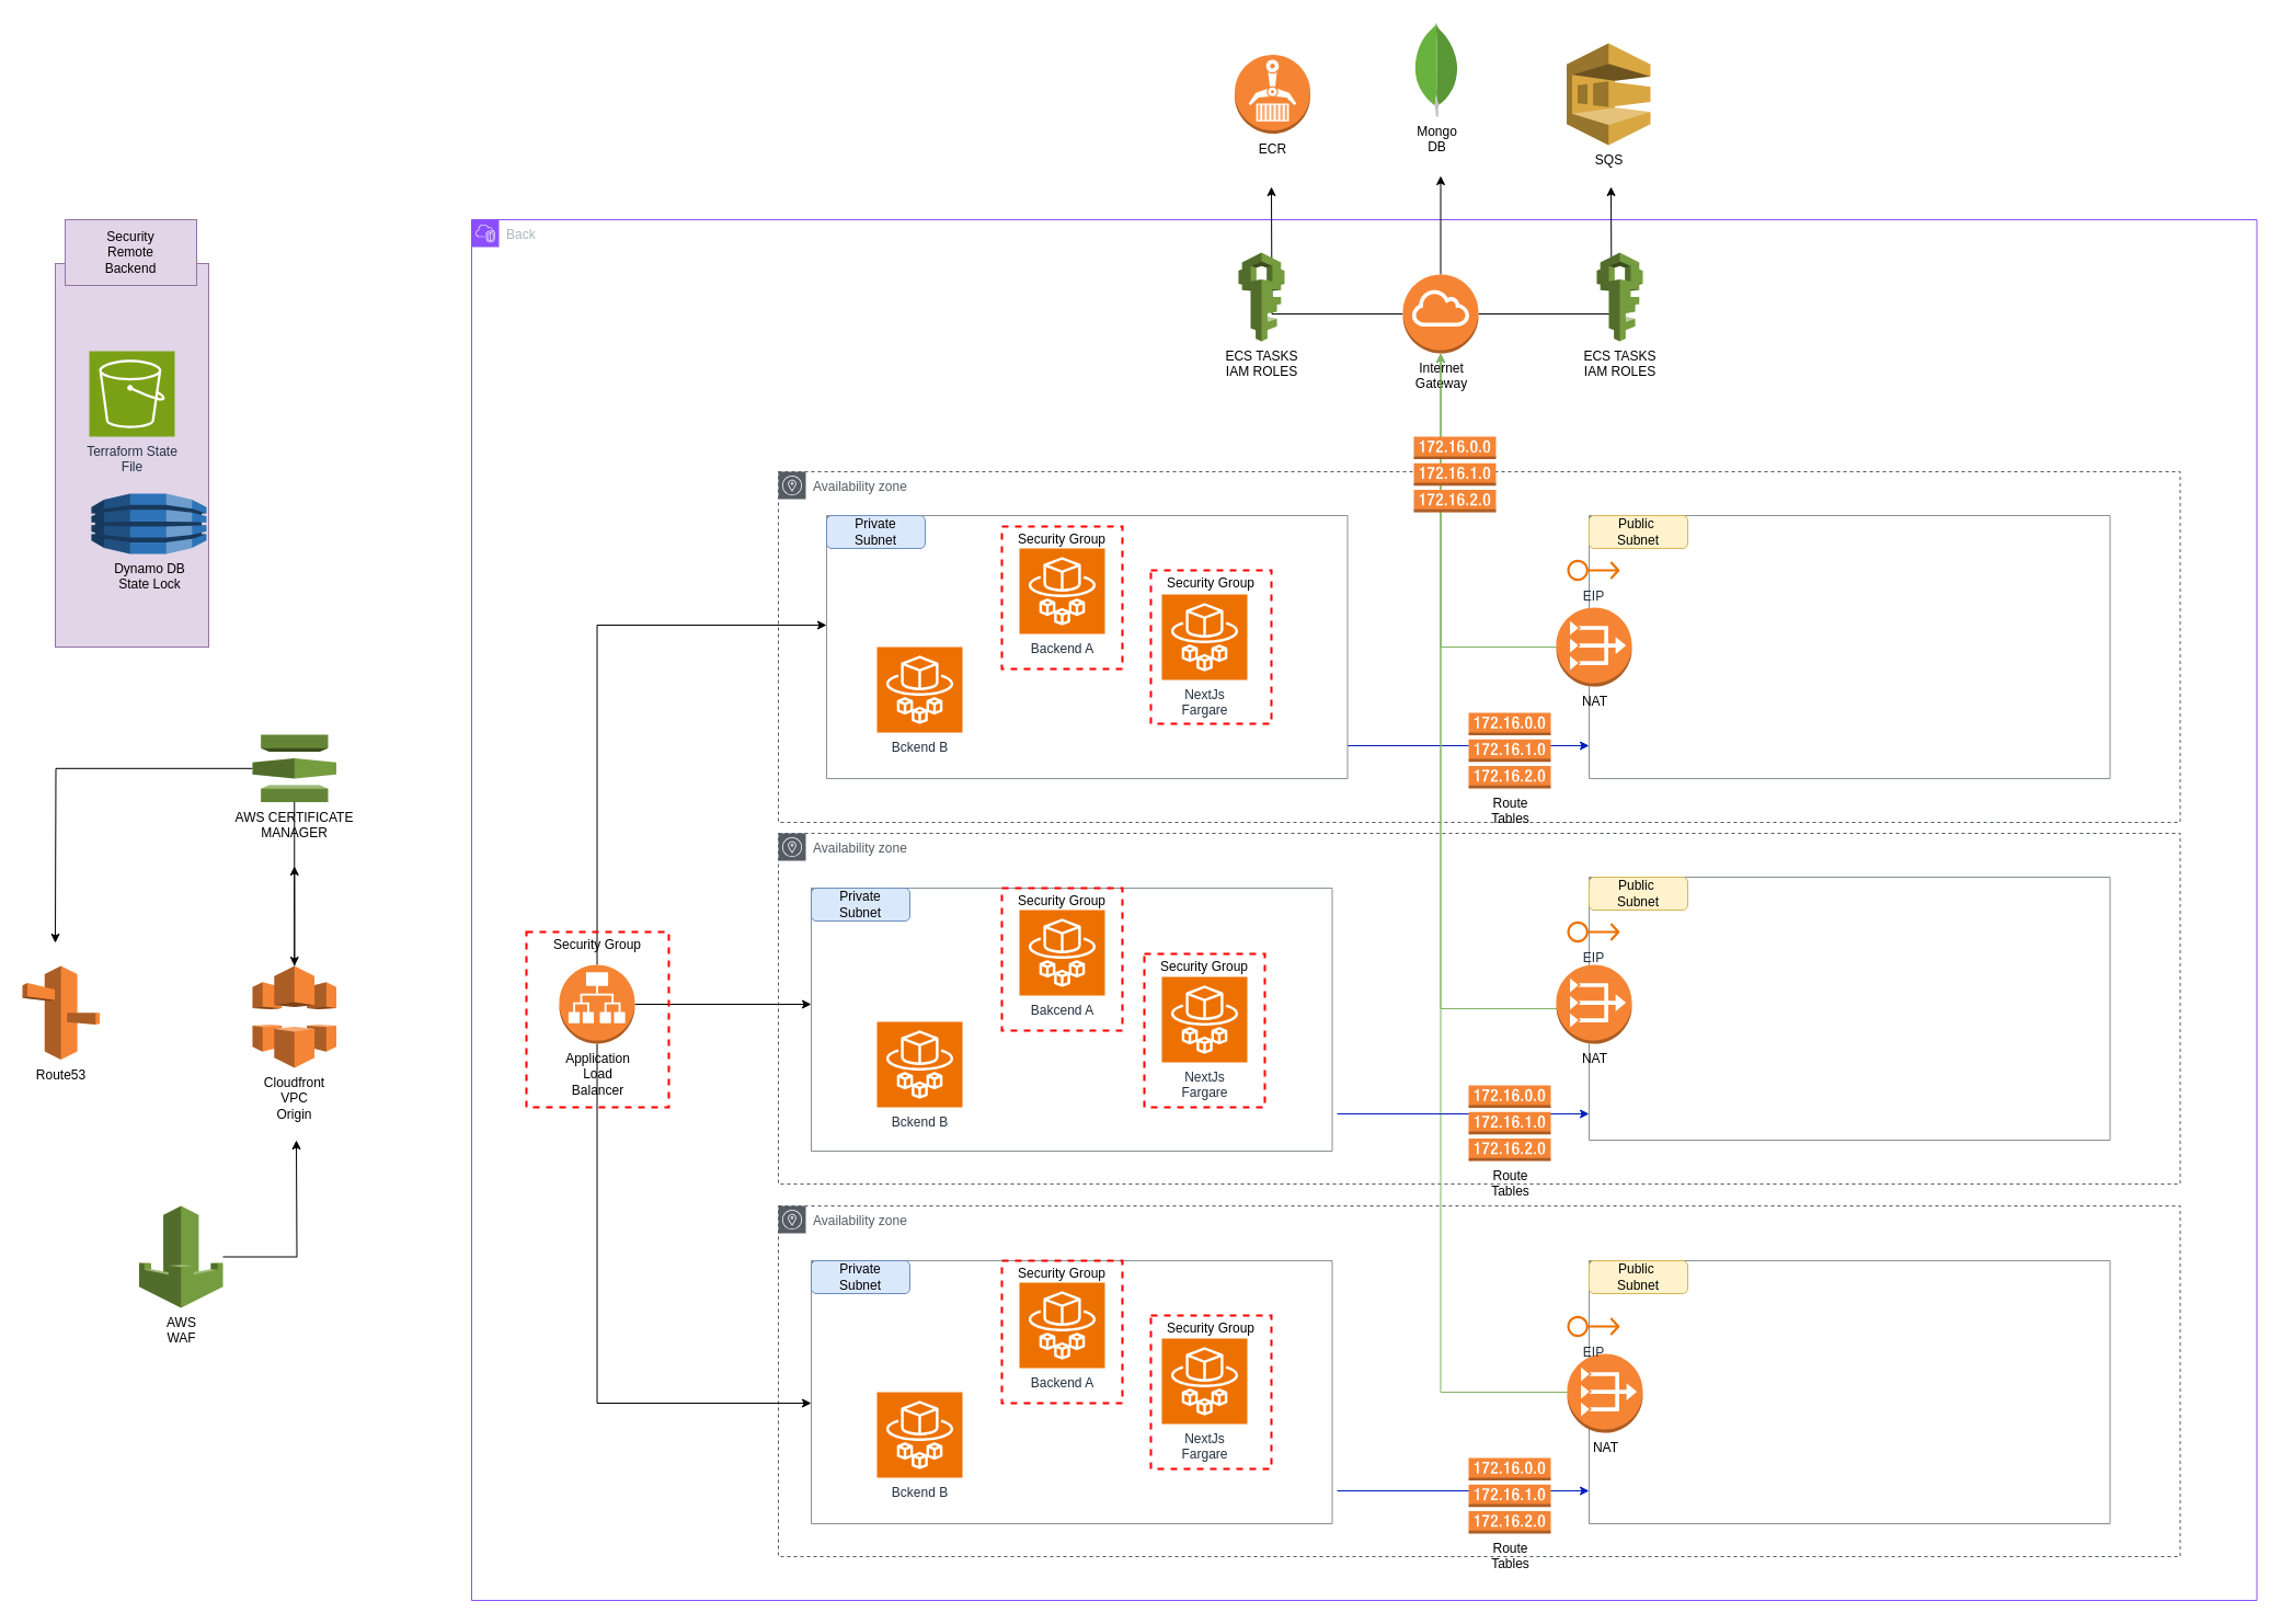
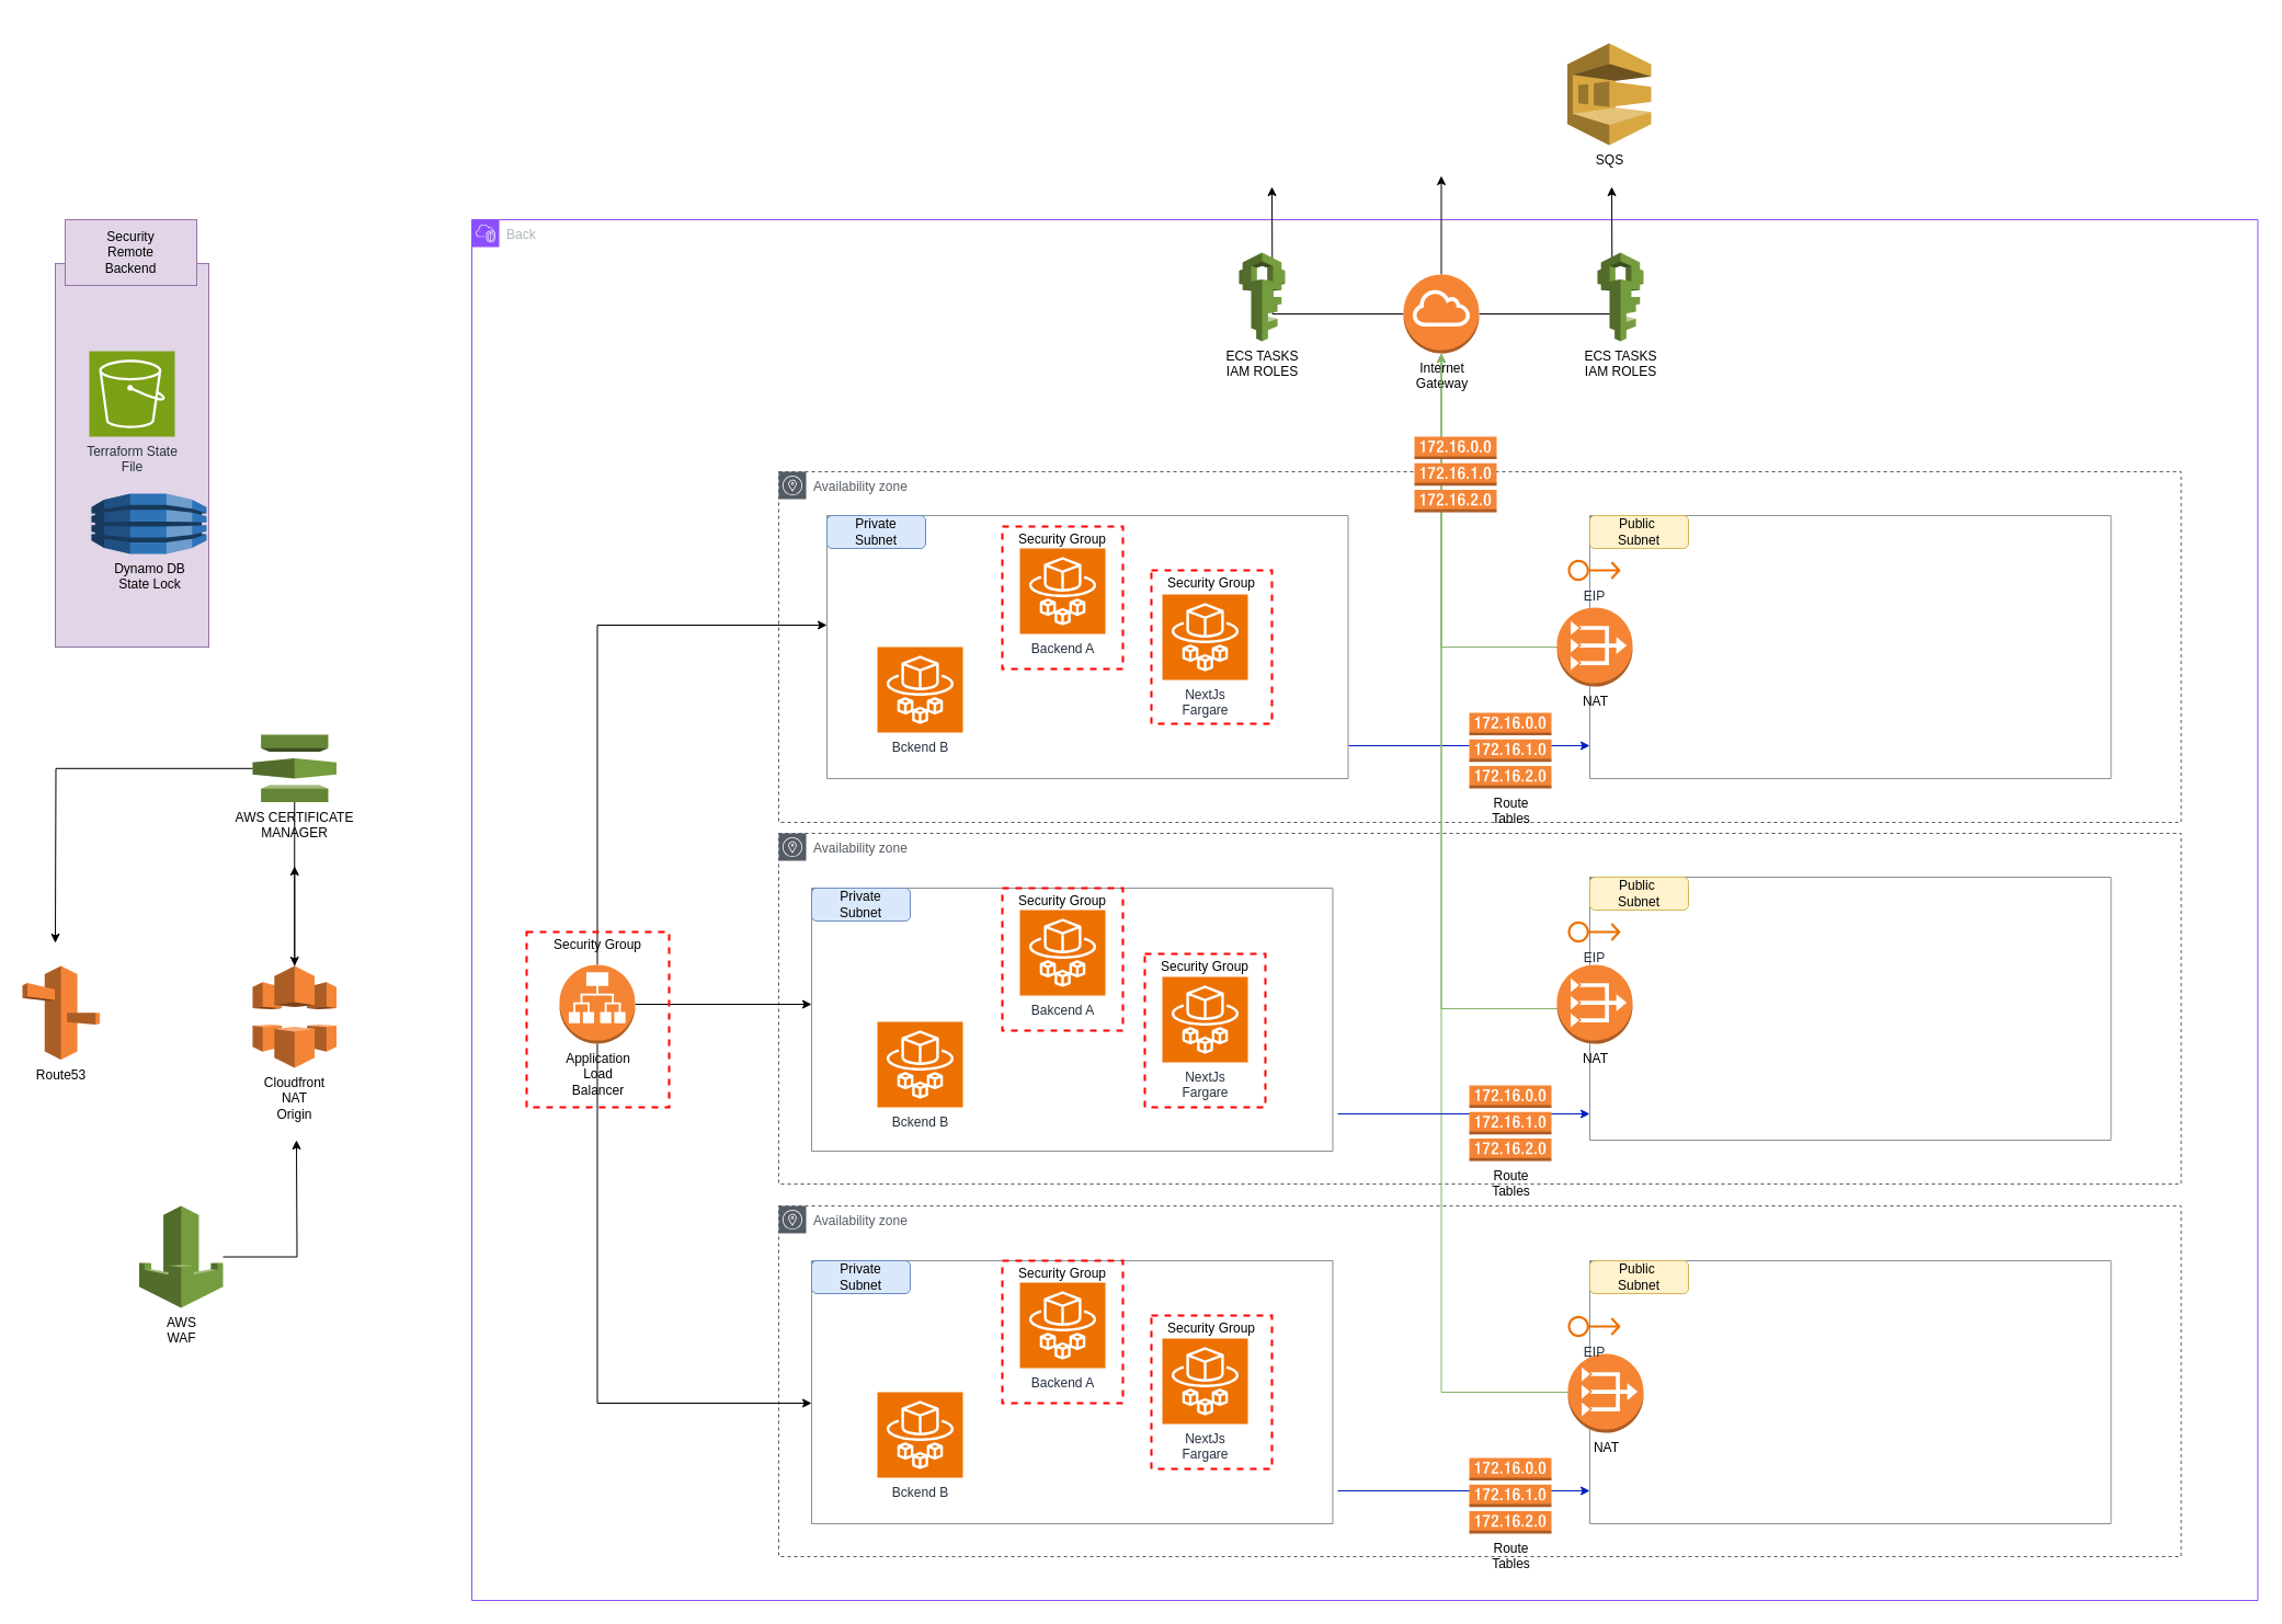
- <mxCell id="66" value="Mongo&lt;div&gt;DB&lt;/div&gt;" style="dashed=0;outlineConnect=0;html=1;align=center;labelPosition=center;verticalLabelPosition=bottom;verticalAlign=top;shape=mxgraph.weblogos.mongodb" vertex="1" parent="1"><mxGeometry x="1290" y="20" width="41.2" height="86.2" as="geometry" /></mxCell>
- <mxCell id="60" value="ECR" style="outlineConnect=0;dashed=0;verticalLabelPosition=bottom;verticalAlign=top;align=center;html=1;shape=mxgraph.aws3.ecr;fillColor=#F58534;gradientColor=none;" vertex="1" parent="1"><mxGeometry x="1126.5" y="49.5" width="69" height="72" as="geometry" /></mxCell>
- <mxCell id="62" value="Cloudfront&lt;div&gt;VPC&lt;/div&gt;&lt;div&gt;Origin&lt;/div&gt;" style="outlineConnect=0;dashed=0;verticalLabelPosition=bottom;verticalAlign=top;align=center;html=1;shape=mxgraph.aws3.cloudfront;fillColor=#F58536;gradientColor=none;" vertex="1" parent="1"><mxGeometry x="230" y="881" width="76.5" height="93" as="geometry" /></mxCell>
+ <mxCell id="62" value="Cloudfront&lt;div&gt;NAT&lt;/div&gt;&lt;div&gt;Origin&lt;/div&gt;" style="outlineConnect=0;dashed=0;verticalLabelPosition=bottom;verticalAlign=top;align=center;html=1;shape=mxgraph.aws3.cloudfront;fillColor=#F58536;gradientColor=none;" vertex="1" parent="1"><mxGeometry x="230" y="881" width="76.5" height="93" as="geometry" /></mxCell>
